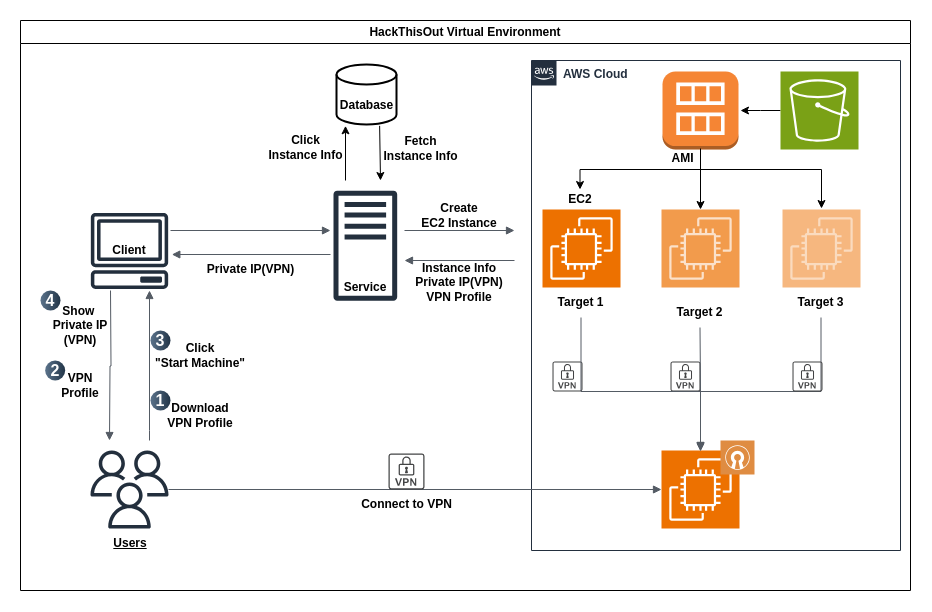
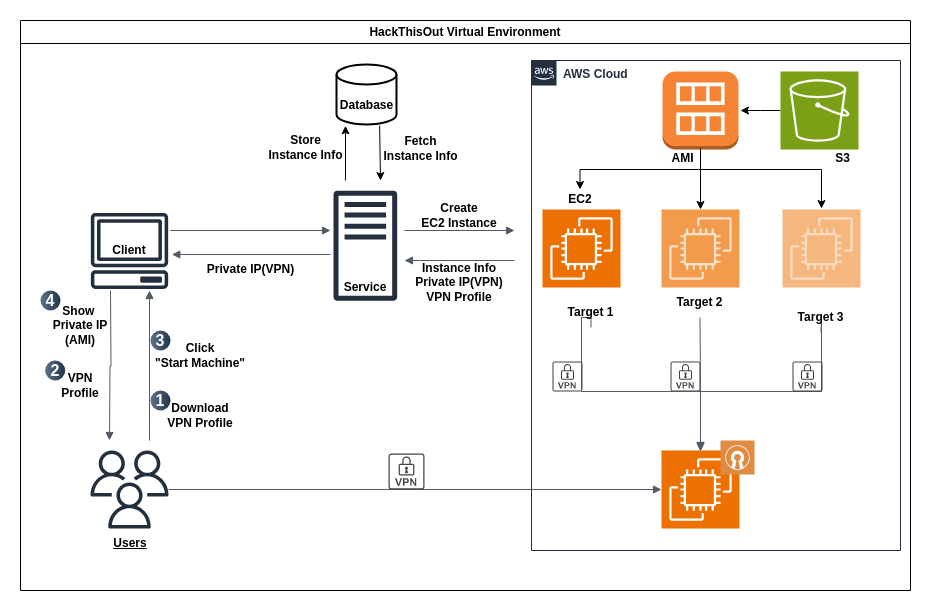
- <mxCell id="15" value="&lt;div&gt;&lt;b&gt;Click&lt;/b&gt;&lt;/div&gt;&lt;b&gt;Instance Info&lt;/b&gt;" style="text;html=1;align=center;verticalAlign=middle;resizable=0;points=[];autosize=1;strokeColor=none;fillColor=none;" parent="3" vertex="1"><mxGeometry x="235" y="107" width="100" height="40" as="geometry" /></mxCell>
+ <mxCell id="15" value="&lt;div&gt;&lt;b&gt;Store&lt;/b&gt;&lt;/div&gt;&lt;b&gt;Instance Info&lt;/b&gt;" style="text;html=1;align=center;verticalAlign=middle;resizable=0;points=[];autosize=1;strokeColor=none;fillColor=none;" parent="3" vertex="1"><mxGeometry x="235" y="107" width="100" height="40" as="geometry" /></mxCell>
+ <mxCell id="9" value="S3" style="text;html=1;align=center;verticalAlign=middle;whiteSpace=wrap;rounded=0;strokeColor=none;fontStyle=1" parent="4" vertex="1"><mxGeometry x="296" y="89" width="31" height="17" as="geometry" /></mxCell>
- <mxCell id="44" value="Target 1" style="text;html=1;align=center;verticalAlign=middle;whiteSpace=wrap;rounded=0;fontStyle=1" parent="1" vertex="1"><mxGeometry x="541" y="287" width="79" height="30" as="geometry" /></mxCell>
+ <mxCell id="44" value="Target 1" style="text;html=1;align=center;verticalAlign=middle;whiteSpace=wrap;rounded=0;fontStyle=1" parent="1" vertex="1"><mxGeometry x="551" y="297" width="79" height="30" as="geometry" /></mxCell>
- <mxCell id="46" value="Target 3" style="text;html=1;align=center;verticalAlign=middle;whiteSpace=wrap;rounded=0;fontStyle=1" parent="1" vertex="1"><mxGeometry x="781" y="287" width="79" height="30" as="geometry" /></mxCell>
+ <mxCell id="46" value="Target 3" style="text;html=1;align=center;verticalAlign=middle;whiteSpace=wrap;rounded=0;fontStyle=1" parent="1" vertex="1"><mxGeometry x="781" y="302" width="79" height="30" as="geometry" /></mxCell>
- <mxCell id="45" value="Target 2" style="text;html=1;align=center;verticalAlign=middle;whiteSpace=wrap;rounded=0;fontStyle=1" parent="1" vertex="1"><mxGeometry x="660" y="297" width="79" height="30" as="geometry" /></mxCell>
+ <mxCell id="45" value="Target 2" style="text;html=1;align=center;verticalAlign=middle;whiteSpace=wrap;rounded=0;fontStyle=1" parent="1" vertex="1"><mxGeometry x="660" y="287" width="79" height="30" as="geometry" /></mxCell>
- <mxCell id="42" value="&lt;span&gt;Show&amp;nbsp;&lt;/span&gt;&lt;div&gt;&lt;span&gt;Private IP&lt;/span&gt;&lt;/div&gt;&lt;div&gt;&lt;span&gt;(VPN)&lt;/span&gt;&lt;/div&gt;" style="text;html=1;align=center;verticalAlign=middle;whiteSpace=wrap;rounded=0;fontStyle=1" parent="1" vertex="1"><mxGeometry x="50" y="310" width="60" height="30" as="geometry" /></mxCell>
+ <mxCell id="42" value="&lt;span&gt;Show&amp;nbsp;&lt;/span&gt;&lt;div&gt;&lt;span&gt;Private IP&lt;/span&gt;&lt;/div&gt;&lt;div&gt;&lt;span&gt;(AMI)&lt;/span&gt;&lt;/div&gt;" style="text;html=1;align=center;verticalAlign=middle;whiteSpace=wrap;rounded=0;fontStyle=1" parent="1" vertex="1"><mxGeometry x="50" y="310" width="60" height="30" as="geometry" /></mxCell>
- <mxCell id="54" value="&lt;b&gt;Connect to VPN&lt;/b&gt;" style="text;html=1;align=center;verticalAlign=middle;whiteSpace=wrap;rounded=0;" parent="1" vertex="1"><mxGeometry x="356.5" y="489" width="99" height="30" as="geometry" /></mxCell>
